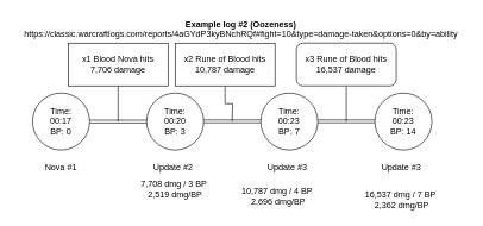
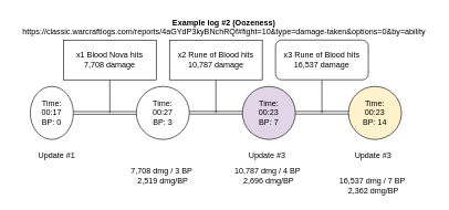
- <mxCell id="8" value="x1 Blood Nova hits&lt;br&gt;7,706 damage" style="rounded=0;whiteSpace=wrap;html=1;" parent="1" vertex="1"><mxGeometry x="95" y="60" width="140" height="60" as="geometry" /></mxCell>
+ <mxCell id="8" value="x1 Blood Nova hits&lt;br&gt;7,708 damage" style="rounded=0;whiteSpace=wrap;html=1;" parent="1" vertex="1"><mxGeometry x="95" y="60" width="140" height="60" as="geometry" /></mxCell>
- <mxCell id="14" value="x2 Rune of Blood hits&lt;br&gt;10,787 damage" style="rounded=0;whiteSpace=wrap;html=1;" vertex="1" parent="1"><mxGeometry x="245" y="60" width="140" height="60" as="geometry" /></mxCell>
+ <mxCell id="14" value="x2 Rune of Blood hits&lt;br&gt;10,787 damage" style="rounded=0;whiteSpace=wrap;html=1;" vertex="1" parent="1"><mxGeometry x="255" y="60" width="140" height="60" as="geometry" /></mxCell>
- <mxCell id="3" value="Time:&lt;br&gt;00:17&lt;br&gt;BP: 0" style="ellipse;whiteSpace=wrap;html=1;aspect=fixed;" parent="1" vertex="1"><mxGeometry x="45" y="130" width="80" height="80" as="geometry" /></mxCell>
+ <mxCell id="3" value="Time:&lt;br&gt;00:17&lt;br&gt;BP: 0" style="ellipse;whiteSpace=wrap;html=1;aspect=fixed;" parent="1" vertex="1"><mxGeometry x="45" y="130" width="65" height="80" as="geometry" /></mxCell>
- <mxCell id="4" value="Time:&lt;br style=&quot;border-color: var(--border-color);&quot;&gt;00:20&lt;br style=&quot;border-color: var(--border-color);&quot;&gt;BP: 3" style="ellipse;whiteSpace=wrap;html=1;aspect=fixed;" parent="1" vertex="1"><mxGeometry x="205" y="130" width="80" height="80" as="geometry" /></mxCell>
+ <mxCell id="4" value="Time:&lt;br style=&quot;border-color: var(--border-color);&quot;&gt;00:27&lt;br style=&quot;border-color: var(--border-color);&quot;&gt;BP: 3" style="ellipse;whiteSpace=wrap;html=1;aspect=fixed;" parent="1" vertex="1"><mxGeometry x="205" y="130" width="80" height="80" as="geometry" /></mxCell>
- <mxCell id="10" value="Time:&lt;br style=&quot;border-color: var(--border-color);&quot;&gt;00:23&lt;br style=&quot;border-color: var(--border-color);&quot;&gt;BP: 7" style="ellipse;whiteSpace=wrap;html=1;aspect=fixed;" vertex="1" parent="1"><mxGeometry x="365" y="130" width="80" height="80" as="geometry" /></mxCell>
+ <mxCell id="10" value="Time:&lt;br style=&quot;border-color: var(--border-color);&quot;&gt;00:23&lt;br style=&quot;border-color: var(--border-color);&quot;&gt;BP: 7" style="ellipse;whiteSpace=wrap;html=1;aspect=fixed;fillColor=#e1d5e7;" vertex="1" parent="1"><mxGeometry x="365" y="130" width="80" height="80" as="geometry" /></mxCell>
- <mxCell id="15" value="Time:&lt;br style=&quot;border-color: var(--border-color);&quot;&gt;00:23&lt;br style=&quot;border-color: var(--border-color);&quot;&gt;BP: 14" style="ellipse;whiteSpace=wrap;html=1;aspect=fixed;" vertex="1" parent="1"><mxGeometry x="525" y="130" width="80" height="80" as="geometry" /></mxCell>
+ <mxCell id="15" value="Time:&lt;br style=&quot;border-color: var(--border-color);&quot;&gt;00:23&lt;br style=&quot;border-color: var(--border-color);&quot;&gt;BP: 14" style="ellipse;whiteSpace=wrap;html=1;aspect=fixed;fillColor=#fff2cc;" vertex="1" parent="1"><mxGeometry x="525" y="130" width="80" height="80" as="geometry" /></mxCell>
- <mxCell id="5" value="Nova #1" style="text;html=1;strokeColor=none;fillColor=none;align=center;verticalAlign=middle;whiteSpace=wrap;rounded=0;" parent="1" vertex="1"><mxGeometry x="50" y="220" width="70" height="30" as="geometry" /></mxCell>
+ <mxCell id="5" value="Update #1" style="text;html=1;strokeColor=none;fillColor=none;align=center;verticalAlign=middle;whiteSpace=wrap;rounded=0;" parent="1" vertex="1"><mxGeometry x="50" y="220" width="70" height="30" as="geometry" /></mxCell>
- <mxCell id="6" value="Update #2" style="text;html=1;strokeColor=none;fillColor=none;align=center;verticalAlign=middle;whiteSpace=wrap;rounded=0;" parent="1" vertex="1"><mxGeometry x="205" y="220" width="75" height="30" as="geometry" /></mxCell>
- <mxCell id="21" value="10,787 dmg / 4 BP&amp;nbsp;&lt;br&gt;2,696 dmg/BP" style="text;html=1;strokeColor=none;fillColor=none;align=center;verticalAlign=middle;whiteSpace=wrap;rounded=0;" vertex="1" parent="1"><mxGeometry x="335" y="260" width="110" height="30" as="geometry" /></mxCell>
+ <mxCell id="21" value="10,787 dmg / 4 BP&amp;nbsp;&lt;br&gt;2,696 dmg/BP" style="text;html=1;strokeColor=none;fillColor=none;align=center;verticalAlign=middle;whiteSpace=wrap;rounded=0;" vertex="1" parent="1"><mxGeometry x="350" y="250" width="110" height="30" as="geometry" /></mxCell>
